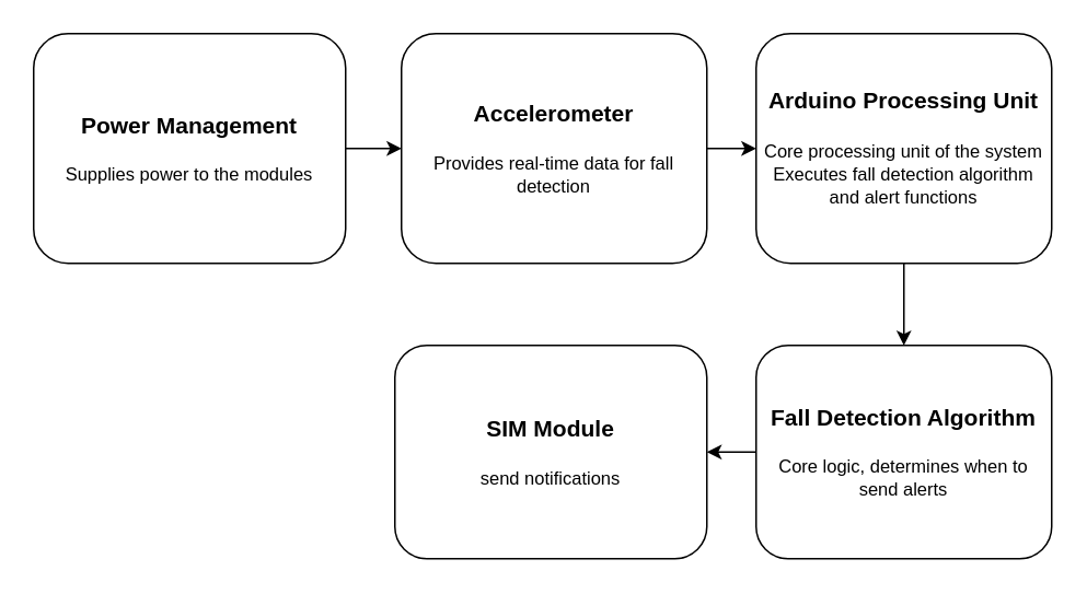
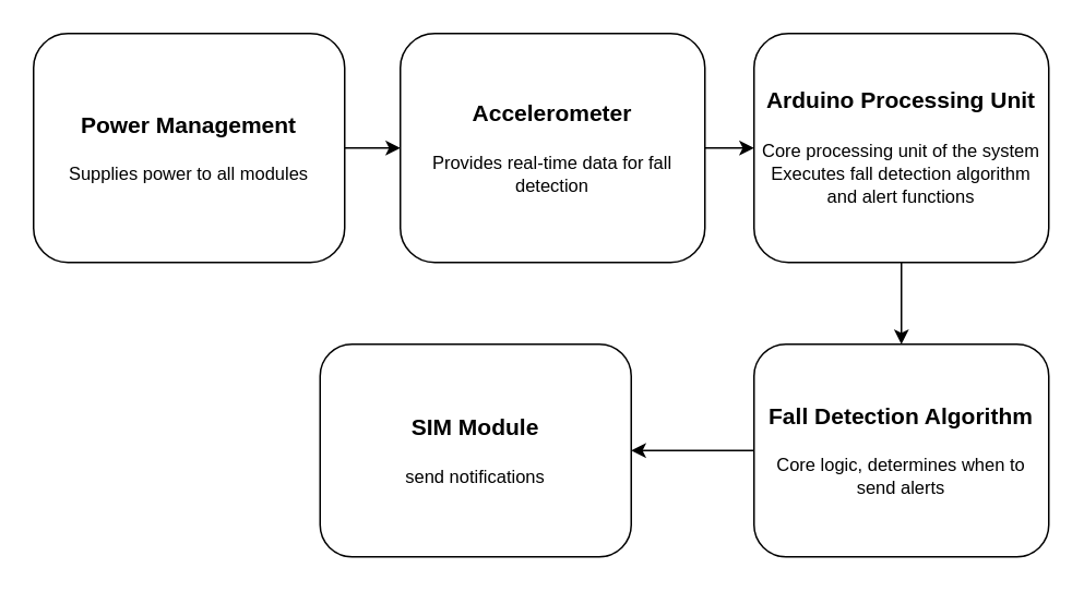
- <mxCell id="2" value="&lt;font style=&quot;font-size: 14px;&quot;&gt;&lt;b&gt;Power Management&lt;/b&gt;&lt;/font&gt;&lt;div&gt;&lt;br&gt;&lt;/div&gt;&lt;div&gt;&lt;font style=&quot;font-size: 11px;&quot;&gt;Supplies power to the modules&lt;/font&gt;&lt;br&gt;&lt;/div&gt;" style="rounded=1;whiteSpace=wrap;html=1;" parent="1" vertex="1"><mxGeometry x="20" y="20" width="190" height="140" as="geometry" /></mxCell>
+ <mxCell id="2" value="&lt;font style=&quot;font-size: 14px;&quot;&gt;&lt;b&gt;Power Management&lt;/b&gt;&lt;/font&gt;&lt;div&gt;&lt;br&gt;&lt;/div&gt;&lt;div&gt;&lt;font style=&quot;font-size: 11px;&quot;&gt;Supplies power to all modules&lt;/font&gt;&lt;br&gt;&lt;/div&gt;" style="rounded=1;whiteSpace=wrap;html=1;" parent="1" vertex="1"><mxGeometry x="20" y="20" width="190" height="140" as="geometry" /></mxCell>
- <mxCell id="6" value="&lt;font style=&quot;font-size: 14px;&quot;&gt;&lt;b&gt;SIM Module&lt;/b&gt;&lt;/font&gt;&lt;div&gt;&lt;br&gt;&lt;/div&gt;&lt;div&gt;&lt;font style=&quot;font-size: 11px;&quot;&gt;send notifications&lt;/font&gt;&lt;/div&gt;" style="rounded=1;whiteSpace=wrap;html=1;" parent="1" vertex="1"><mxGeometry x="240" y="210" width="190" height="130" as="geometry" /></mxCell>
+ <mxCell id="6" value="&lt;font style=&quot;font-size: 14px;&quot;&gt;&lt;b&gt;SIM Module&lt;/b&gt;&lt;/font&gt;&lt;div&gt;&lt;br&gt;&lt;/div&gt;&lt;div&gt;&lt;font style=&quot;font-size: 11px;&quot;&gt;send notifications&lt;/font&gt;&lt;/div&gt;" style="rounded=1;whiteSpace=wrap;html=1;" parent="1" vertex="1"><mxGeometry x="195" y="210" width="190" height="130" as="geometry" /></mxCell>
